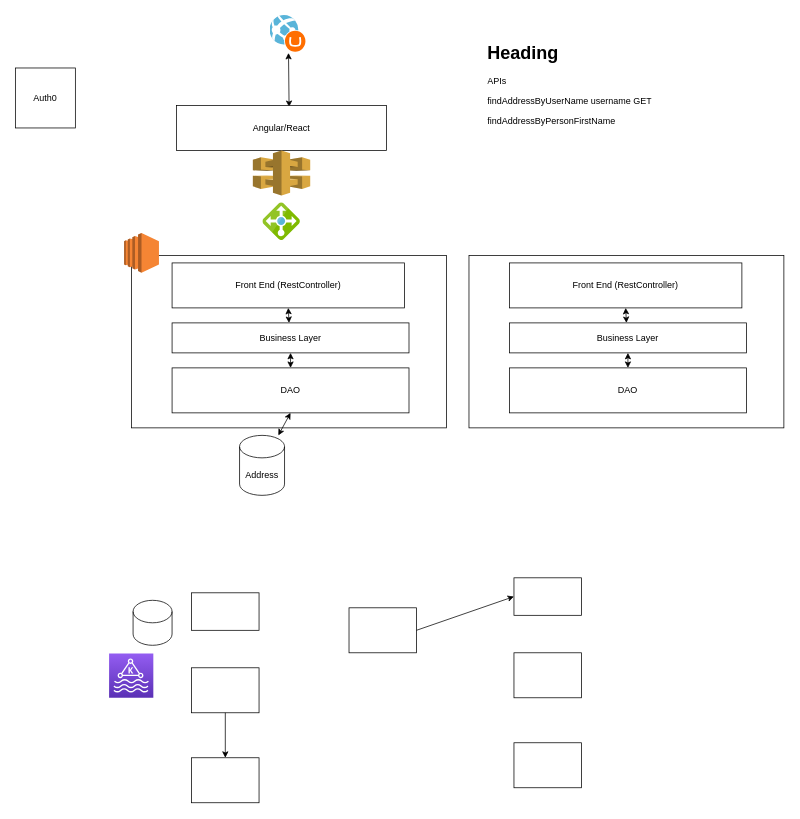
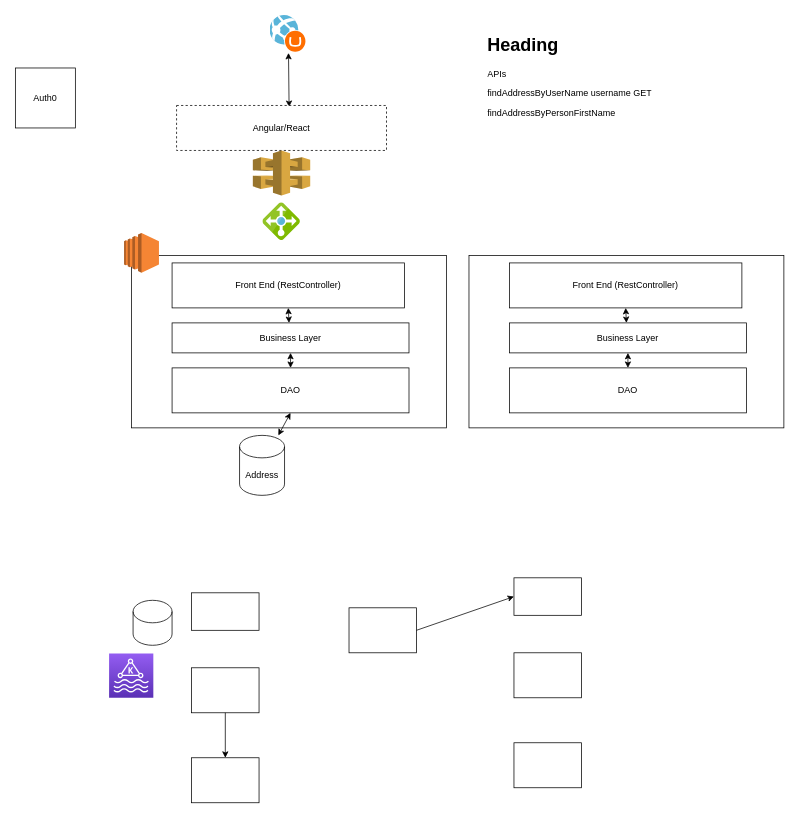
- <mxCell id="13" value="&lt;h1&gt;Heading&lt;/h1&gt;&lt;p&gt;APIs&lt;/p&gt;&lt;p&gt;findAddressByUserName username GET&lt;/p&gt;&lt;p&gt;findAddressByPersonFirstName&lt;/p&gt;" style="text;html=1;strokeColor=none;fillColor=none;spacing=5;spacingTop=-20;whiteSpace=wrap;overflow=hidden;rounded=0;" parent="1" vertex="1"><mxGeometry x="645" y="50" width="230" height="190" as="geometry" /></mxCell>
+ <mxCell id="13" value="&lt;h1&gt;Heading&lt;/h1&gt;&lt;p&gt;APIs&lt;/p&gt;&lt;p&gt;findAddressByUserName username GET&lt;/p&gt;&lt;p&gt;findAddressByPersonFirstName&lt;/p&gt;" style="text;html=1;strokeColor=none;fillColor=none;spacing=5;spacingTop=-20;whiteSpace=wrap;overflow=hidden;rounded=0;" parent="1" vertex="1"><mxGeometry x="645" y="40" width="230" height="190" as="geometry" /></mxCell>
- <mxCell id="12" value="Angular/React" style="rounded=0;whiteSpace=wrap;html=1;" parent="1" vertex="1"><mxGeometry x="235" y="140" width="280" height="60" as="geometry" /></mxCell>
+ <mxCell id="12" value="Angular/React" style="rounded=0;whiteSpace=wrap;html=1;dashed=1;" parent="1" vertex="1"><mxGeometry x="235" y="140" width="280" height="60" as="geometry" /></mxCell>
